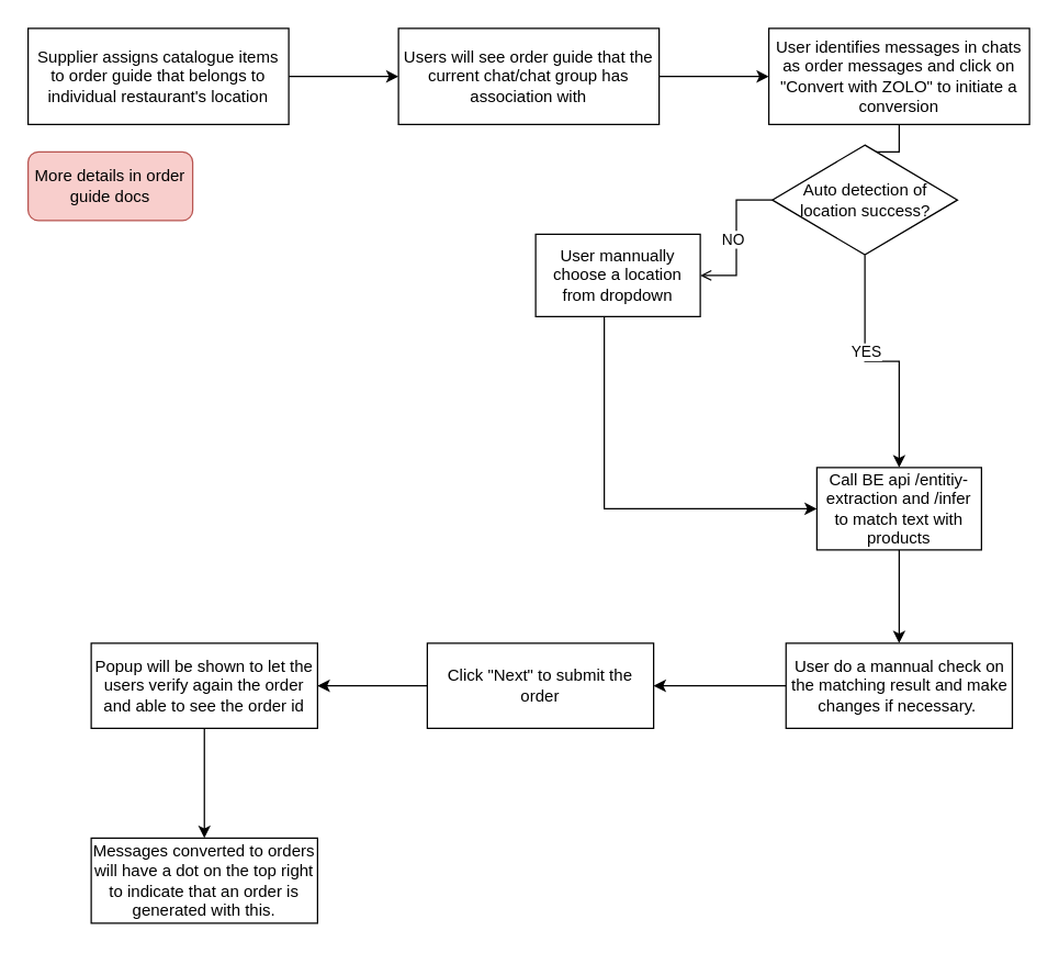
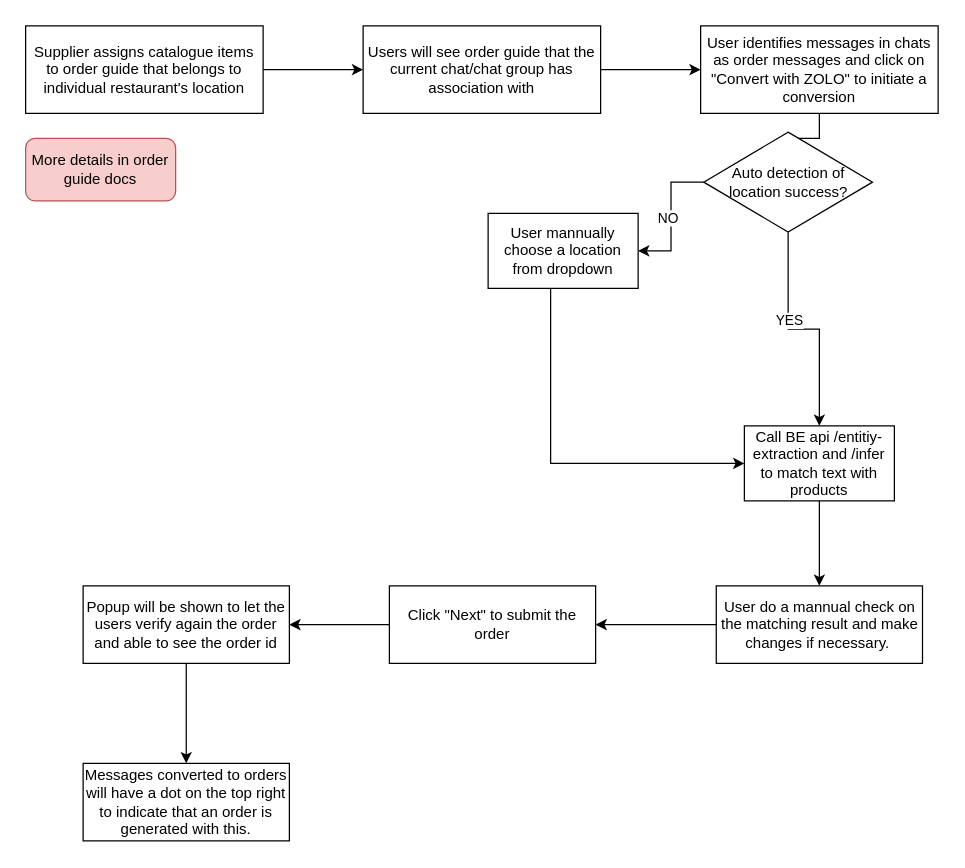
- <mxCell id="11" value="" style="edgeStyle=orthogonalEdgeStyle;rounded=0;orthogonalLoop=1;jettySize=auto;html=1;endArrow=open;" edge="1" parent="1" source="13" target="17"><mxGeometry relative="1" as="geometry" /></mxCell>
+ <mxCell id="11" value="" style="edgeStyle=orthogonalEdgeStyle;rounded=0;orthogonalLoop=1;jettySize=auto;html=1;" edge="1" parent="1" source="13" target="17"><mxGeometry relative="1" as="geometry" /></mxCell>
